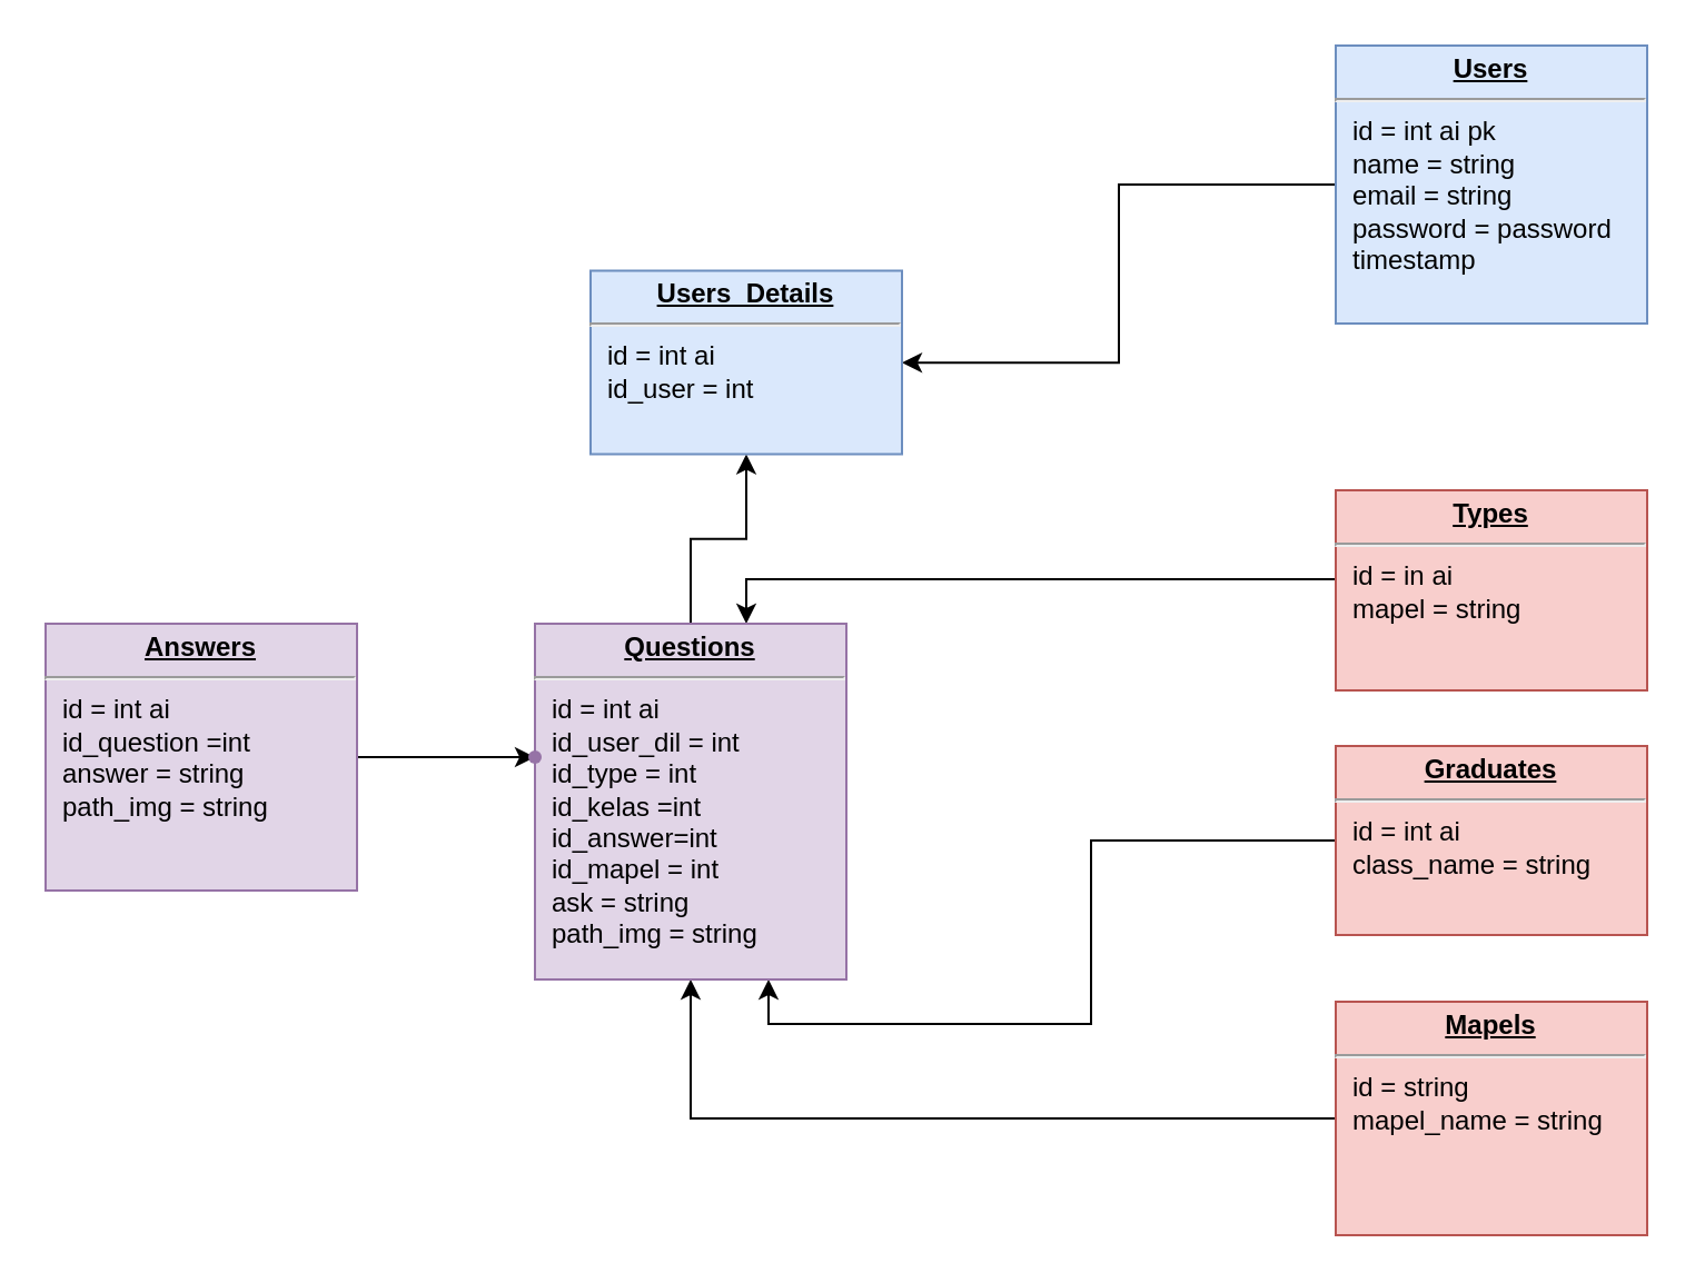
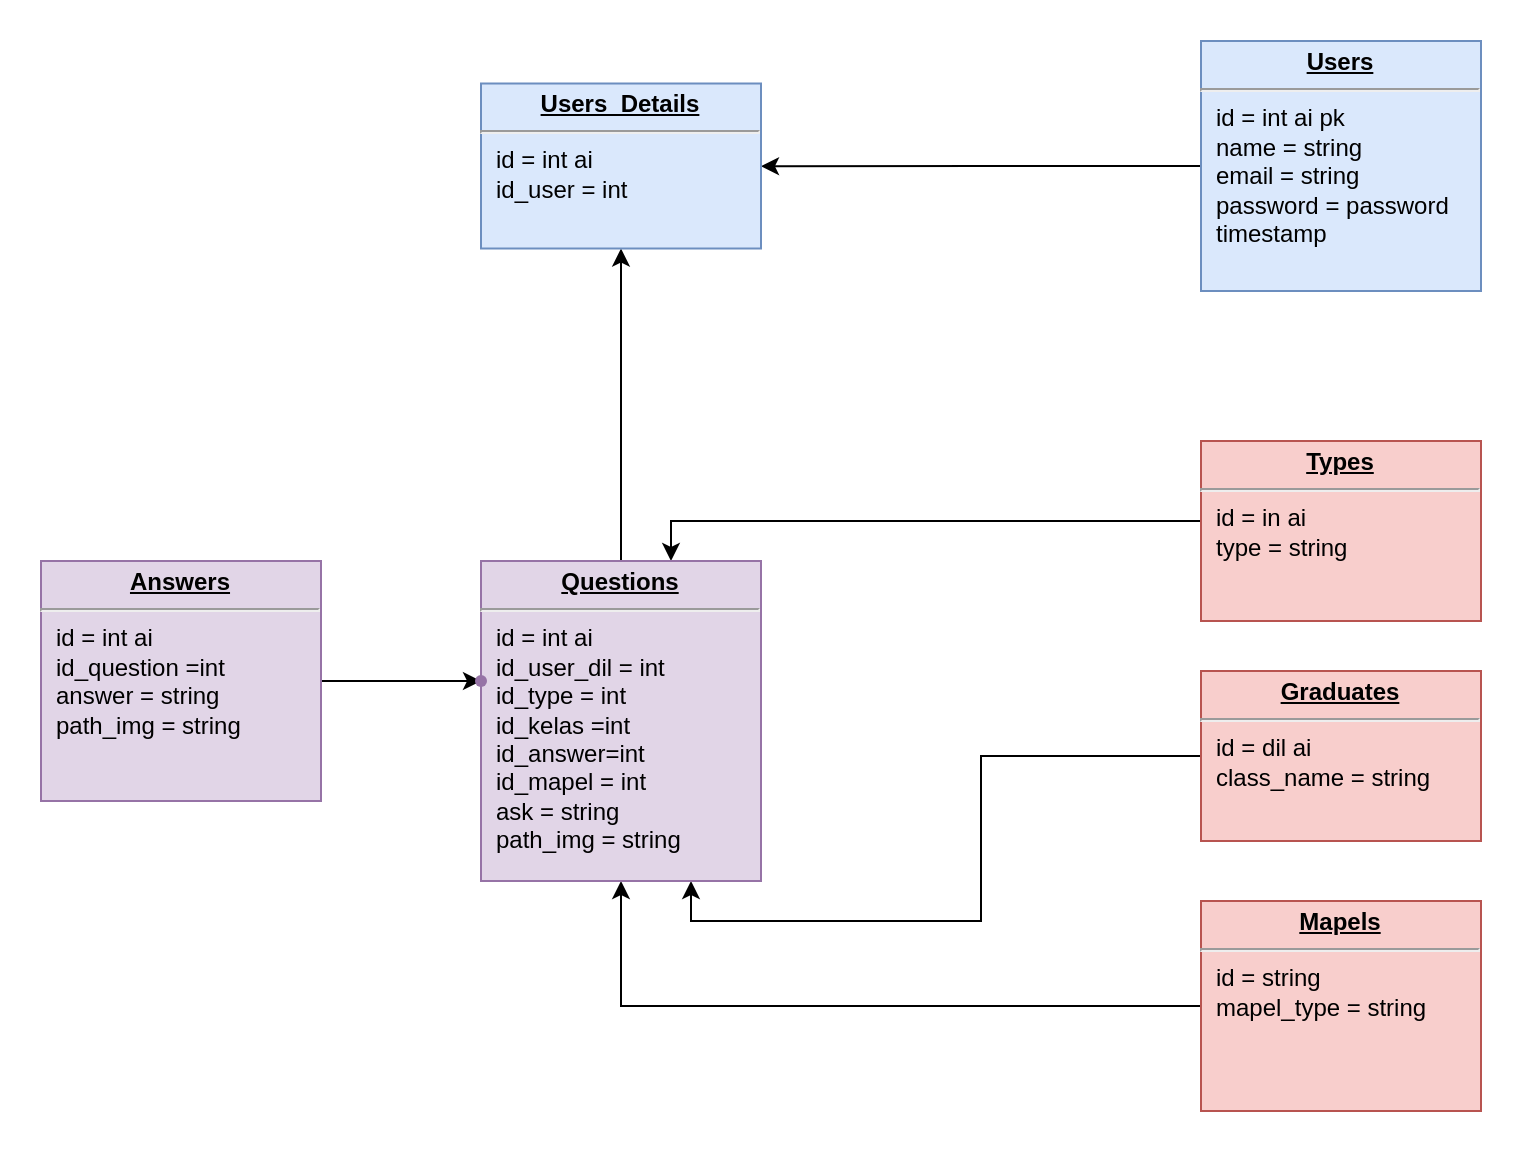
- <mxCell id="15" value="&lt;p style=&quot;margin: 0px ; margin-top: 4px ; text-align: center ; text-decoration: underline&quot;&gt;&lt;b&gt;Users_Details&lt;/b&gt;&lt;/p&gt;&lt;hr&gt;&lt;p style=&quot;margin: 0px ; margin-left: 8px&quot;&gt;id = int ai&lt;br&gt;id_user = int&lt;/p&gt;&lt;p style=&quot;margin: 0px ; margin-left: 8px&quot;&gt;&lt;br&gt;&lt;/p&gt;&lt;p style=&quot;margin: 0px ; margin-left: 8px&quot;&gt;&lt;br&gt;&lt;/p&gt;" style="verticalAlign=top;align=left;overflow=fill;fontSize=12;fontFamily=Helvetica;html=1;rounded=0;shadow=0;comic=0;labelBackgroundColor=none;strokeWidth=1;fillColor=#dae8fc;strokeColor=#6c8ebf;" parent="1" vertex="1"><mxGeometry x="265" y="121.25" width="140" height="82.5" as="geometry" /></mxCell>
+ <mxCell id="15" value="&lt;p style=&quot;margin: 0px ; margin-top: 4px ; text-align: center ; text-decoration: underline&quot;&gt;&lt;b&gt;Users_Details&lt;/b&gt;&lt;/p&gt;&lt;hr&gt;&lt;p style=&quot;margin: 0px ; margin-left: 8px&quot;&gt;id = int ai&lt;br&gt;id_user = int&lt;/p&gt;&lt;p style=&quot;margin: 0px ; margin-left: 8px&quot;&gt;&lt;br&gt;&lt;/p&gt;&lt;p style=&quot;margin: 0px ; margin-left: 8px&quot;&gt;&lt;br&gt;&lt;/p&gt;" style="verticalAlign=top;align=left;overflow=fill;fontSize=12;fontFamily=Helvetica;html=1;rounded=0;shadow=0;comic=0;labelBackgroundColor=none;strokeWidth=1;fillColor=#dae8fc;strokeColor=#6c8ebf;" parent="1" vertex="1"><mxGeometry x="240" y="41.25" width="140" height="82.5" as="geometry" /></mxCell>
- <mxCell id="11" value="&lt;p style=&quot;margin: 0px ; margin-top: 4px ; text-align: center ; text-decoration: underline&quot;&gt;&lt;b&gt;Types&lt;/b&gt;&lt;/p&gt;&lt;hr&gt;&lt;p style=&quot;margin: 0px ; margin-left: 8px&quot;&gt;id = in ai&lt;br&gt;mapel = string&lt;br&gt;&lt;/p&gt;" style="verticalAlign=top;align=left;overflow=fill;fontSize=12;fontFamily=Helvetica;html=1;rounded=0;shadow=0;comic=0;labelBackgroundColor=none;strokeWidth=1;fillColor=#f8cecc;strokeColor=#b85450;" parent="1" vertex="1"><mxGeometry x="600" y="220" width="140" height="90" as="geometry" /></mxCell>
+ <mxCell id="11" value="&lt;p style=&quot;margin: 0px ; margin-top: 4px ; text-align: center ; text-decoration: underline&quot;&gt;&lt;b&gt;Types&lt;/b&gt;&lt;/p&gt;&lt;hr&gt;&lt;p style=&quot;margin: 0px ; margin-left: 8px&quot;&gt;id = in ai&lt;br&gt;type = string&lt;br&gt;&lt;/p&gt;" style="verticalAlign=top;align=left;overflow=fill;fontSize=12;fontFamily=Helvetica;html=1;rounded=0;shadow=0;comic=0;labelBackgroundColor=none;strokeWidth=1;fillColor=#f8cecc;strokeColor=#b85450;" parent="1" vertex="1"><mxGeometry x="600" y="220" width="140" height="90" as="geometry" /></mxCell>
- <mxCell id="3" value="&lt;p style=&quot;margin: 0px ; margin-top: 4px ; text-align: center ; text-decoration: underline&quot;&gt;&lt;b&gt;Graduates&lt;/b&gt;&lt;/p&gt;&lt;hr&gt;&lt;p style=&quot;margin: 0px ; margin-left: 8px&quot;&gt;id = int ai&lt;br&gt;class_name = string&lt;br&gt;&lt;br&gt;&lt;/p&gt;" style="verticalAlign=top;align=left;overflow=fill;fontSize=12;fontFamily=Helvetica;html=1;rounded=0;shadow=0;comic=0;labelBackgroundColor=none;strokeWidth=1;fillColor=#f8cecc;strokeColor=#b85450;" parent="1" vertex="1"><mxGeometry x="600" y="335" width="140" height="85" as="geometry" /></mxCell>
+ <mxCell id="3" value="&lt;p style=&quot;margin: 0px ; margin-top: 4px ; text-align: center ; text-decoration: underline&quot;&gt;&lt;b&gt;Graduates&lt;/b&gt;&lt;/p&gt;&lt;hr&gt;&lt;p style=&quot;margin: 0px ; margin-left: 8px&quot;&gt;id = dil ai&lt;br&gt;class_name = string&lt;br&gt;&lt;br&gt;&lt;/p&gt;" style="verticalAlign=top;align=left;overflow=fill;fontSize=12;fontFamily=Helvetica;html=1;rounded=0;shadow=0;comic=0;labelBackgroundColor=none;strokeWidth=1;fillColor=#f8cecc;strokeColor=#b85450;" parent="1" vertex="1"><mxGeometry x="600" y="335" width="140" height="85" as="geometry" /></mxCell>
- <mxCell id="9" value="&lt;p style=&quot;margin: 0px ; margin-top: 4px ; text-align: center ; text-decoration: underline&quot;&gt;&lt;b&gt;Mapels&lt;/b&gt;&lt;/p&gt;&lt;hr&gt;&lt;p style=&quot;margin: 0px ; margin-left: 8px&quot;&gt;id = string&lt;br&gt;mapel_name = string&lt;br&gt;&lt;/p&gt;" style="verticalAlign=top;align=left;overflow=fill;fontSize=12;fontFamily=Helvetica;html=1;rounded=0;shadow=0;comic=0;labelBackgroundColor=none;strokeWidth=1;fillColor=#f8cecc;strokeColor=#b85450;" parent="1" vertex="1"><mxGeometry x="600" y="450" width="140" height="105" as="geometry" /></mxCell>
+ <mxCell id="9" value="&lt;p style=&quot;margin: 0px ; margin-top: 4px ; text-align: center ; text-decoration: underline&quot;&gt;&lt;b&gt;Mapels&lt;/b&gt;&lt;/p&gt;&lt;hr&gt;&lt;p style=&quot;margin: 0px ; margin-left: 8px&quot;&gt;id = string&lt;br&gt;mapel_type = string&lt;br&gt;&lt;/p&gt;" style="verticalAlign=top;align=left;overflow=fill;fontSize=12;fontFamily=Helvetica;html=1;rounded=0;shadow=0;comic=0;labelBackgroundColor=none;strokeWidth=1;fillColor=#f8cecc;strokeColor=#b85450;" parent="1" vertex="1"><mxGeometry x="600" y="450" width="140" height="105" as="geometry" /></mxCell>
